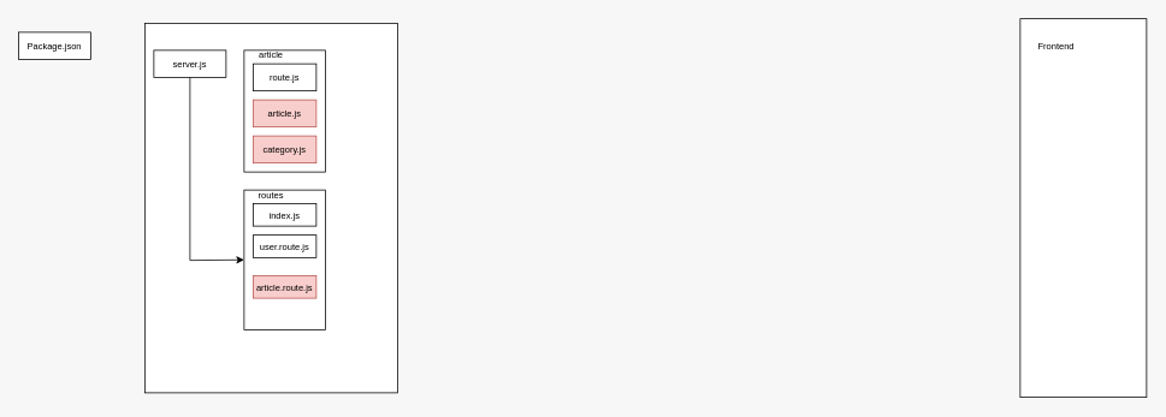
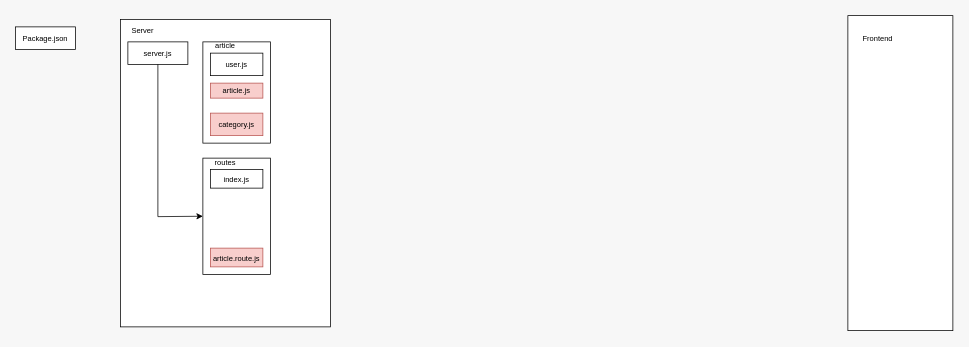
+ <mxCell id="4" value="Server" style="text;html=1;align=center;verticalAlign=middle;whiteSpace=wrap;rounded=0;fontSize=10;" parent="1" vertex="1"><mxGeometry x="160" y="25" width="60" height="30" as="geometry" /></mxCell>
- <mxCell id="10" value="&lt;font&gt;route.js&lt;/font&gt;" style="rounded=0;whiteSpace=wrap;html=1;fontSize=10;" vertex="1" parent="1"><mxGeometry x="280" y="70" width="70" height="30" as="geometry" /></mxCell>
+ <mxCell id="10" value="&lt;font&gt;user.js&lt;/font&gt;" style="rounded=0;whiteSpace=wrap;html=1;fontSize=10;" vertex="1" parent="1"><mxGeometry x="280" y="70" width="70" height="30" as="geometry" /></mxCell>
- <mxCell id="11" value="article.js" style="rounded=0;whiteSpace=wrap;html=1;fontSize=10;fillColor=#f8cecc;strokeColor=#b85450;" vertex="1" parent="1"><mxGeometry x="280" y="110" width="70" height="30" as="geometry" /></mxCell>
+ <mxCell id="11" value="article.js" style="rounded=0;whiteSpace=wrap;html=1;fontSize=10;fillColor=#f8cecc;strokeColor=#b85450;" vertex="1" parent="1"><mxGeometry x="280" y="110" width="70" height="20" as="geometry" /></mxCell>
- <mxCell id="16" value="user.route.js" style="rounded=0;whiteSpace=wrap;html=1;fontSize=10;" vertex="1" parent="1"><mxGeometry x="280" y="260" width="70" height="25" as="geometry" /></mxCell>
- <mxCell id="17" value="&lt;font style=&quot;font-size: 10px;&quot;&gt;article.route.js&lt;/font&gt;" style="rounded=0;whiteSpace=wrap;html=1;fillColor=#f8cecc;strokeColor=#b85450;" vertex="1" parent="1"><mxGeometry x="280" y="305" width="70" height="25" as="geometry" /></mxCell>
+ <mxCell id="17" value="&lt;font style=&quot;font-size: 10px;&quot;&gt;article.route.js&lt;/font&gt;" style="rounded=0;whiteSpace=wrap;html=1;fillColor=#f8cecc;strokeColor=#b85450;" vertex="1" parent="1"><mxGeometry x="280" y="330" width="70" height="25" as="geometry" /></mxCell>
